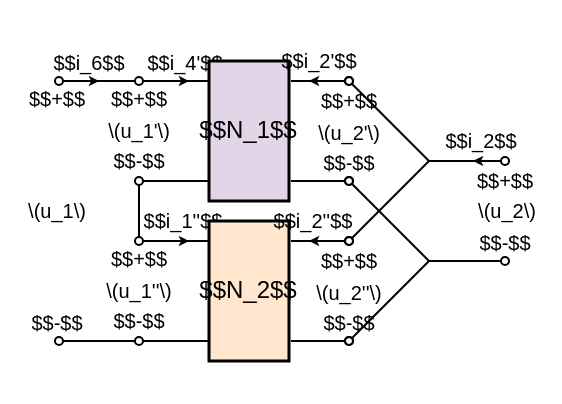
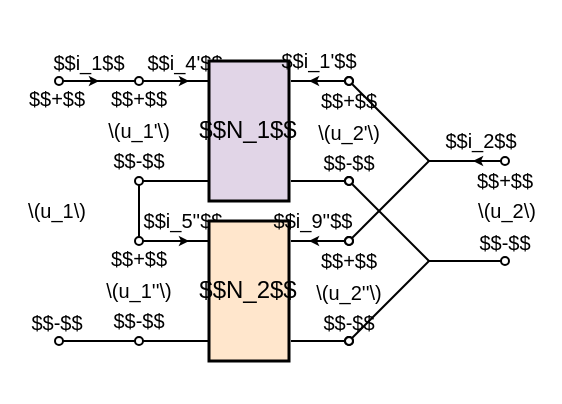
- <mxCell id="31" value="$$i_2'$$" style="text;html=1;resizable=1;autosize=1;align=center;verticalAlign=middle;points=[];fillColor=none;strokeColor=none;rounded=0;fontSize=10;movable=1;rotatable=1;deletable=1;editable=1;connectable=0;" vertex="1" parent="1"><mxGeometry x="151" y="20" width="15" height="20" as="geometry" /></mxCell>
+ <mxCell id="31" value="$$i_1'$$" style="text;html=1;resizable=1;autosize=1;align=center;verticalAlign=middle;points=[];fillColor=none;strokeColor=none;rounded=0;fontSize=10;movable=1;rotatable=1;deletable=1;editable=1;connectable=0;" vertex="1" parent="1"><mxGeometry x="151" y="20" width="15" height="20" as="geometry" /></mxCell>
- <mxCell id="13" value="$$i_6$$" style="text;html=1;resizable=1;autosize=1;align=center;verticalAlign=middle;points=[];fillColor=none;strokeColor=none;rounded=0;fontSize=10;movable=1;rotatable=1;deletable=1;editable=1;connectable=0;" parent="1" vertex="1"><mxGeometry x="34" y="21" width="20" height="20" as="geometry" /></mxCell>
+ <mxCell id="13" value="$$i_1$$" style="text;html=1;resizable=1;autosize=1;align=center;verticalAlign=middle;points=[];fillColor=none;strokeColor=none;rounded=0;fontSize=10;movable=1;rotatable=1;deletable=1;editable=1;connectable=0;" parent="1" vertex="1"><mxGeometry x="34" y="21" width="20" height="20" as="geometry" /></mxCell>
- <mxCell id="16" value="$$i_1''$$" style="text;html=1;resizable=1;autosize=1;align=center;verticalAlign=middle;points=[];fillColor=none;strokeColor=none;rounded=0;fontSize=10;movable=1;rotatable=1;deletable=1;editable=1;connectable=0;" parent="1" vertex="1"><mxGeometry x="82" y="100" width="17" height="20" as="geometry" /></mxCell>
+ <mxCell id="16" value="$$i_5''$$" style="text;html=1;resizable=1;autosize=1;align=center;verticalAlign=middle;points=[];fillColor=none;strokeColor=none;rounded=0;fontSize=10;movable=1;rotatable=1;deletable=1;editable=1;connectable=0;" parent="1" vertex="1"><mxGeometry x="82" y="100" width="17" height="20" as="geometry" /></mxCell>
- <mxCell id="43" value="$$i_2''$$" style="text;html=1;resizable=1;autosize=1;align=center;verticalAlign=middle;points=[];fillColor=none;strokeColor=none;rounded=0;fontSize=10;movable=1;rotatable=1;deletable=1;editable=1;connectable=0;" vertex="1" parent="1"><mxGeometry x="146" y="100" width="20" height="20" as="geometry" /></mxCell>
+ <mxCell id="43" value="$$i_9''$$" style="text;html=1;resizable=1;autosize=1;align=center;verticalAlign=middle;points=[];fillColor=none;strokeColor=none;rounded=0;fontSize=10;movable=1;rotatable=1;deletable=1;editable=1;connectable=0;" vertex="1" parent="1"><mxGeometry x="146" y="100" width="20" height="20" as="geometry" /></mxCell>
